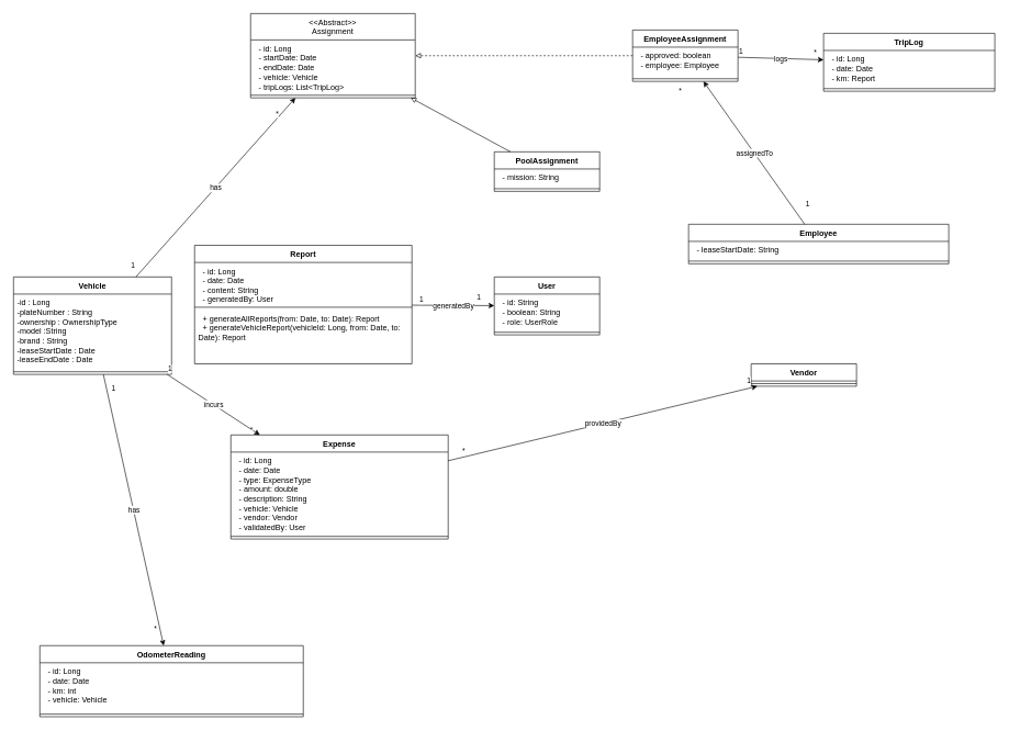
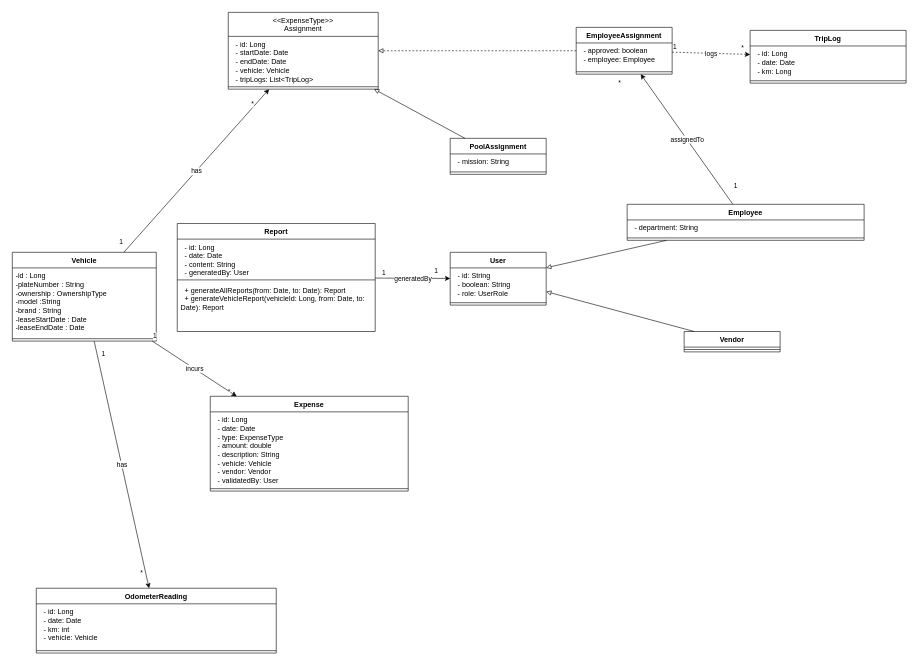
- <mxCell id="9" value="&lt;span style=&quot;font-weight: normal;&quot;&gt;&amp;lt;&amp;lt;Abstract&amp;gt;&amp;gt;&lt;/span&gt;&lt;div&gt;&lt;span style=&quot;font-weight: normal;&quot;&gt;Assignment&lt;/span&gt;&lt;/div&gt;" style="swimlane;fontStyle=1;align=center;verticalAlign=top;childLayout=stackLayout;horizontal=1;startSize=40;horizontalStack=0;resizeParent=1;resizeParentMax=0;resizeLast=0;collapsible=1;marginBottom=0;whiteSpace=wrap;html=1;" parent="1" vertex="1"><mxGeometry x="380" y="20" width="250" height="128" as="geometry" /></mxCell>
+ <mxCell id="9" value="&lt;span style=&quot;font-weight: normal;&quot;&gt;&amp;lt;&amp;lt;ExpenseType&amp;gt;&amp;gt;&lt;/span&gt;&lt;div&gt;&lt;span style=&quot;font-weight: normal;&quot;&gt;Assignment&lt;/span&gt;&lt;/div&gt;" style="swimlane;fontStyle=1;align=center;verticalAlign=top;childLayout=stackLayout;horizontal=1;startSize=40;horizontalStack=0;resizeParent=1;resizeParentMax=0;resizeLast=0;collapsible=1;marginBottom=0;whiteSpace=wrap;html=1;" parent="1" vertex="1"><mxGeometry x="380" y="20" width="250" height="128" as="geometry" /></mxCell>
- <mxCell id="63" value="" style="endArrow=classic;html=1;rounded=0;" parent="1" source="21" target="32" edge="1"><mxGeometry relative="1" as="geometry"><mxPoint x="1640" y="140" as="sourcePoint" /><mxPoint x="1800" y="140" as="targetPoint" /></mxGeometry></mxCell>
+ <mxCell id="63" value="" style="endArrow=classic;html=1;rounded=0;dashed=1;" parent="1" source="21" target="32" edge="1"><mxGeometry relative="1" as="geometry"><mxPoint x="1640" y="140" as="sourcePoint" /><mxPoint x="1800" y="140" as="targetPoint" /></mxGeometry></mxCell>
- <mxCell id="33" value="&lt;div&gt;&amp;nbsp; - id: Long&lt;/div&gt;&lt;div&gt;&amp;nbsp; - date: Date&lt;/div&gt;&lt;div&gt;&amp;nbsp; - km: Report&lt;/div&gt;" style="text;strokeColor=none;fillColor=none;align=left;verticalAlign=top;spacingLeft=4;spacingRight=4;overflow=hidden;rotatable=0;points=[[0,0.5],[1,0.5]];portConstraint=eastwest;whiteSpace=wrap;html=1;" parent="32" vertex="1"><mxGeometry y="26" width="260" height="54" as="geometry" /></mxCell>
+ <mxCell id="33" value="&lt;div&gt;&amp;nbsp; - id: Long&lt;/div&gt;&lt;div&gt;&amp;nbsp; - date: Date&lt;/div&gt;&lt;div&gt;&amp;nbsp; - km: Long&lt;/div&gt;" style="text;strokeColor=none;fillColor=none;align=left;verticalAlign=top;spacingLeft=4;spacingRight=4;overflow=hidden;rotatable=0;points=[[0,0.5],[1,0.5]];portConstraint=eastwest;whiteSpace=wrap;html=1;" parent="32" vertex="1"><mxGeometry y="26" width="260" height="54" as="geometry" /></mxCell>
- <mxCell id="28" value="&amp;nbsp; - leaseStartDate: String" style="text;strokeColor=none;fillColor=none;align=left;verticalAlign=top;spacingLeft=4;spacingRight=4;overflow=hidden;rotatable=0;points=[[0,0.5],[1,0.5]];portConstraint=eastwest;whiteSpace=wrap;html=1;" parent="27" vertex="1"><mxGeometry y="26" width="395" height="26" as="geometry" /></mxCell>
+ <mxCell id="28" value="&amp;nbsp; - department: String" style="text;strokeColor=none;fillColor=none;align=left;verticalAlign=top;spacingLeft=4;spacingRight=4;overflow=hidden;rotatable=0;points=[[0,0.5],[1,0.5]];portConstraint=eastwest;whiteSpace=wrap;html=1;" parent="27" vertex="1"><mxGeometry y="26" width="395" height="26" as="geometry" /></mxCell>
+ <mxCell id="58" value="" style="endArrow=block;html=1;rounded=0;endFill=0;" parent="1" source="27" target="15" edge="1"><mxGeometry width="50" height="50" relative="1" as="geometry"><mxPoint x="1162" y="460" as="sourcePoint" /><mxPoint x="1010" y="378" as="targetPoint" /></mxGeometry></mxCell>
+ <mxCell id="57" value="" style="endArrow=block;html=1;rounded=0;endFill=0;" parent="1" source="30" target="15" edge="1"><mxGeometry width="50" height="50" relative="1" as="geometry"><mxPoint x="1150" y="602" as="sourcePoint" /><mxPoint x="998" y="520" as="targetPoint" /></mxGeometry></mxCell>
- <mxCell id="47" value="" style="endArrow=classic;html=1;rounded=0;" parent="1" source="18" target="30" edge="1"><mxGeometry relative="1" as="geometry"><mxPoint x="760" y="910" as="sourcePoint" /><mxPoint x="920" y="910" as="targetPoint" /></mxGeometry></mxCell>
- <mxCell id="48" value="providedBy" style="edgeLabel;resizable=0;html=1;;align=center;verticalAlign=middle;" parent="47" connectable="0" vertex="1"><mxGeometry relative="1" as="geometry" /></mxCell>
- <mxCell id="49" value="*" style="edgeLabel;resizable=0;html=1;;align=left;verticalAlign=bottom;" parent="47" connectable="0" vertex="1"><mxGeometry x="-1" relative="1" as="geometry"><mxPoint x="20" y="-7" as="offset" /></mxGeometry></mxCell>
- <mxCell id="50" value="1" style="edgeLabel;resizable=0;html=1;;align=right;verticalAlign=bottom;" parent="47" connectable="0" vertex="1"><mxGeometry x="1" relative="1" as="geometry"><mxPoint x="-10" as="offset" /></mxGeometry></mxCell>
